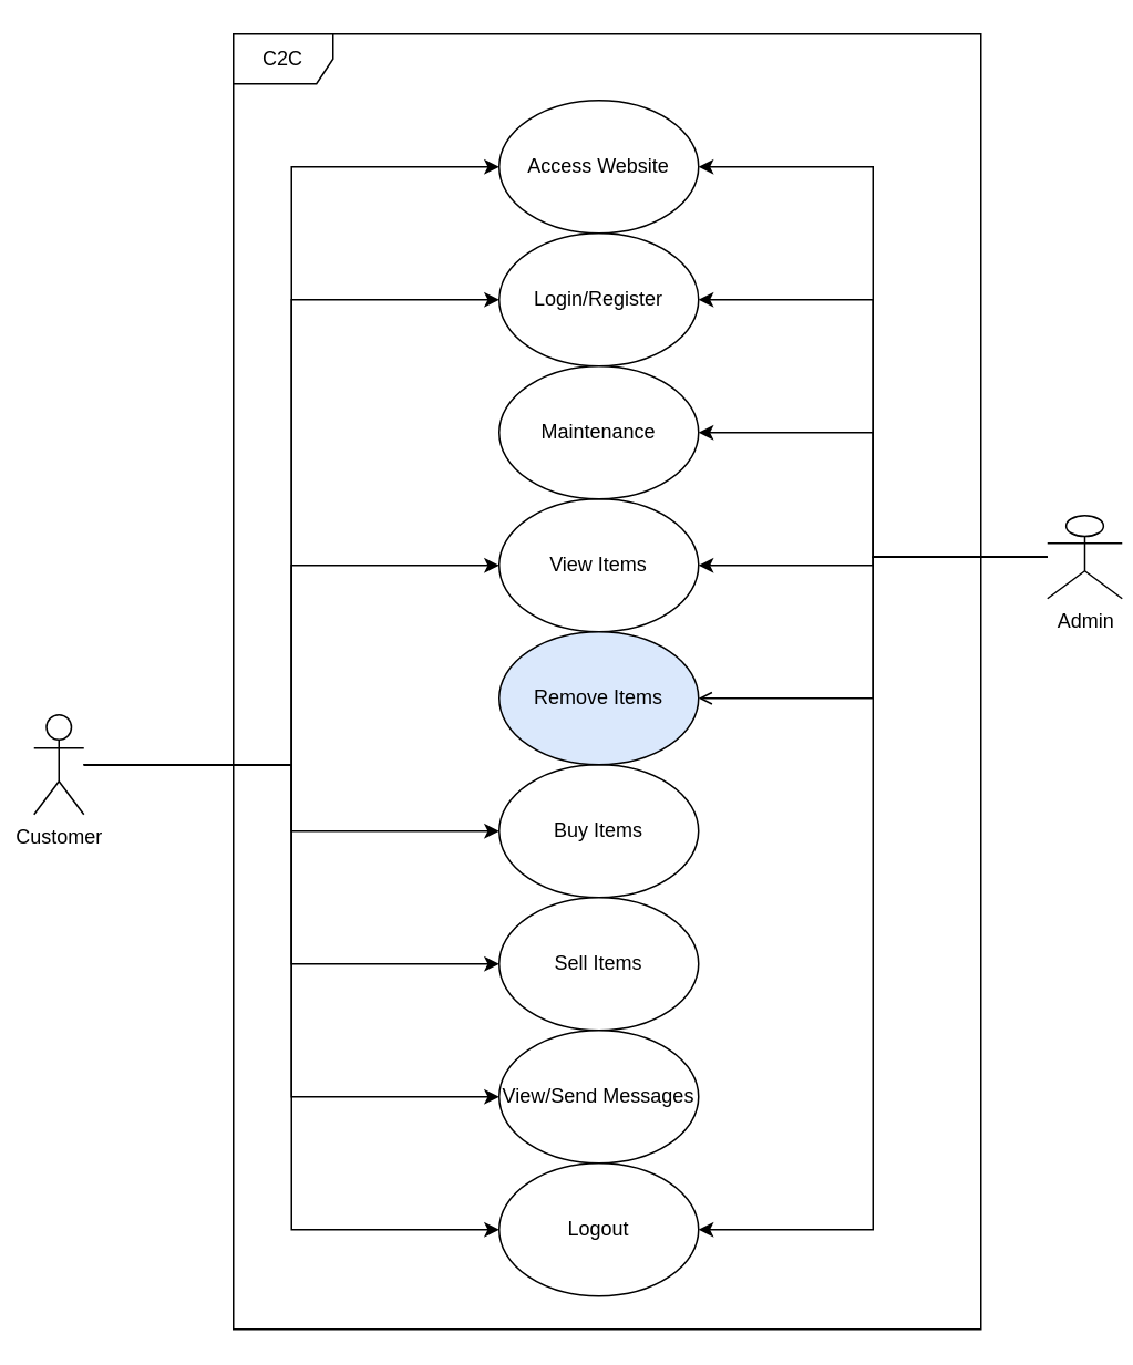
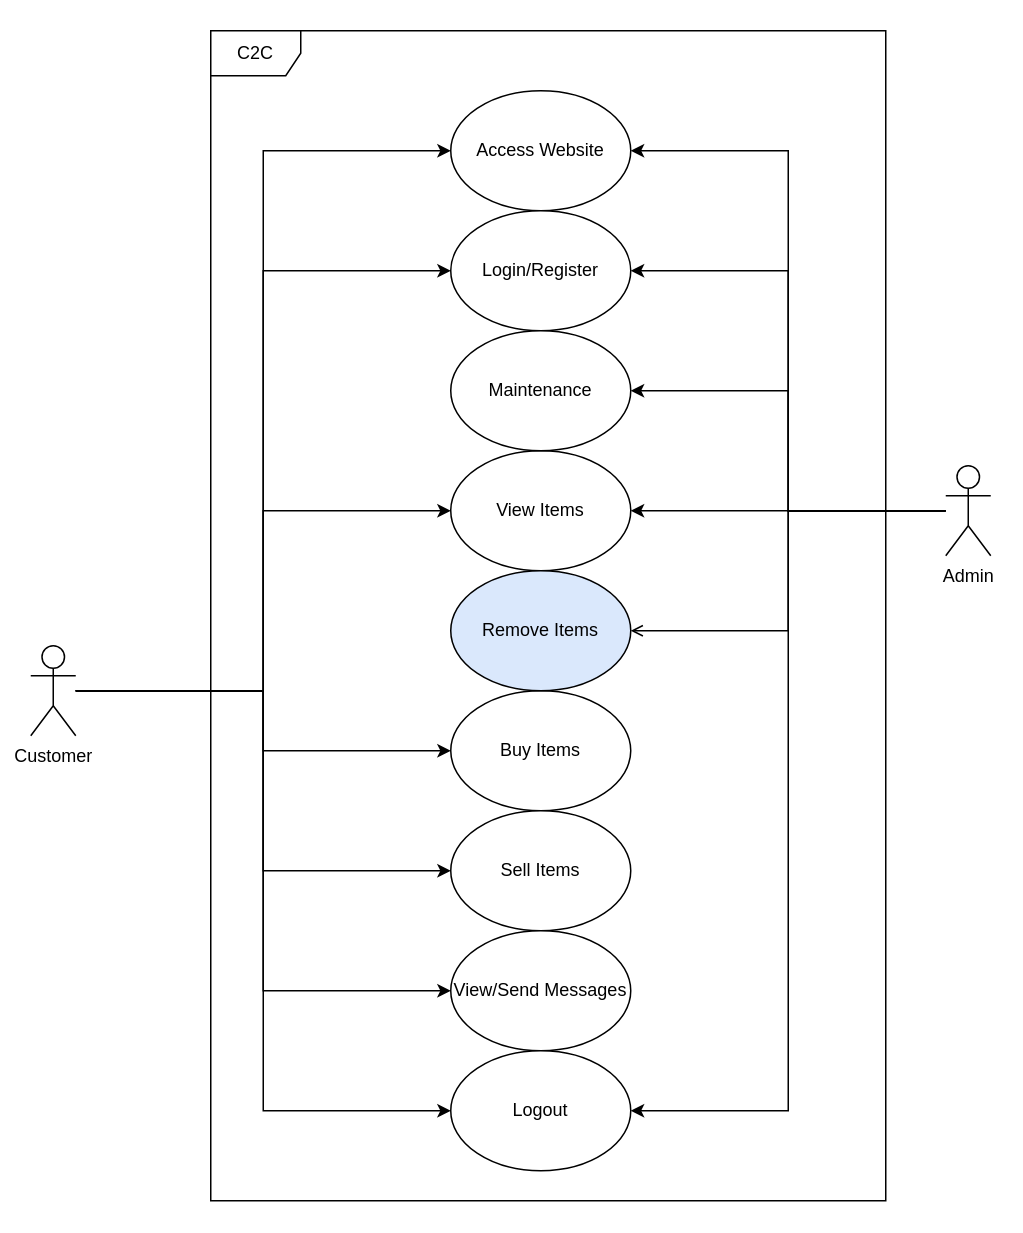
- <mxCell id="24" value="Admin" style="shape=umlActor;verticalLabelPosition=bottom;verticalAlign=top;html=1;outlineConnect=0;" vertex="1" parent="1"><mxGeometry x="630" y="310" width="45" height="50" as="geometry" /></mxCell>
+ <mxCell id="24" value="Admin" style="shape=umlActor;verticalLabelPosition=bottom;verticalAlign=top;html=1;outlineConnect=0;" vertex="1" parent="1"><mxGeometry x="630" y="310" width="30" height="60" as="geometry" /></mxCell>
